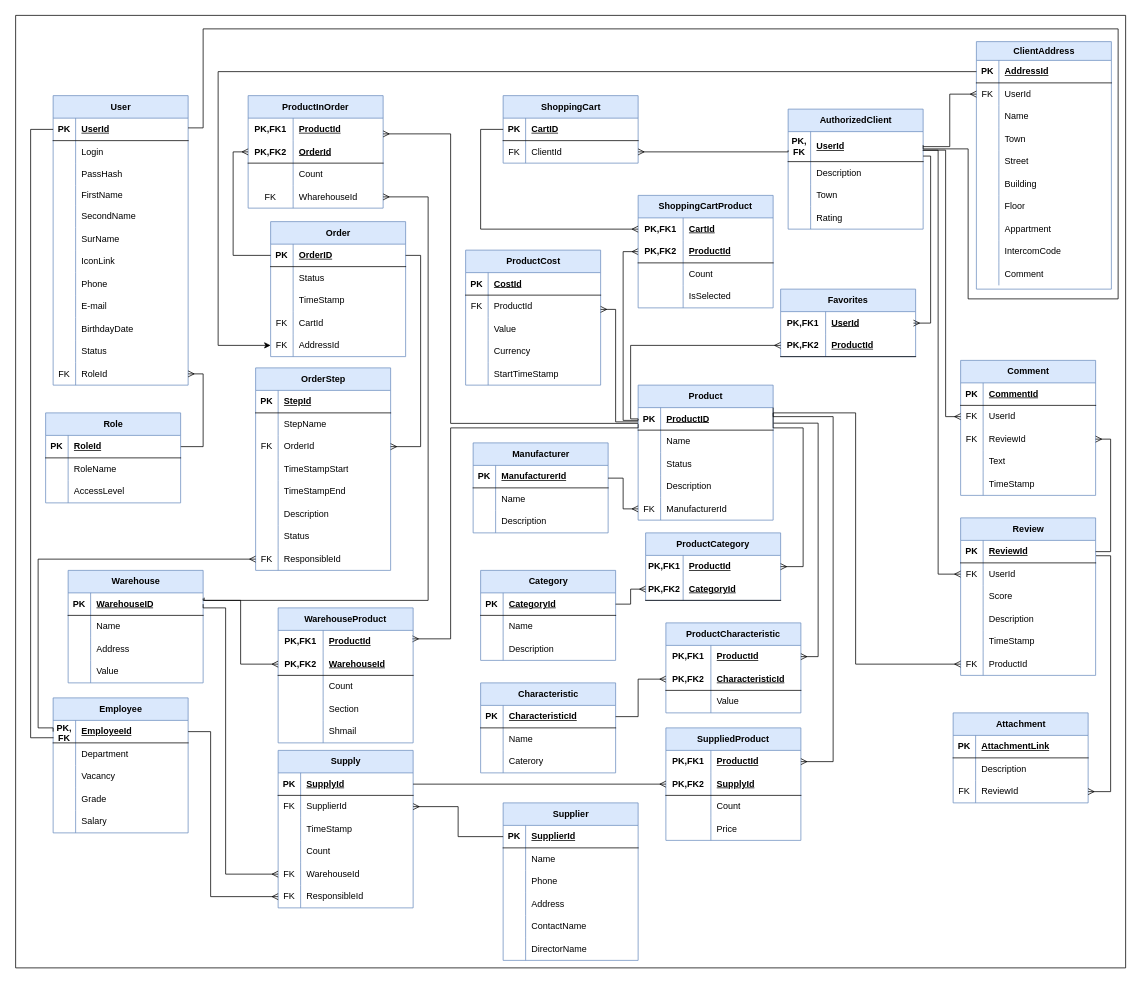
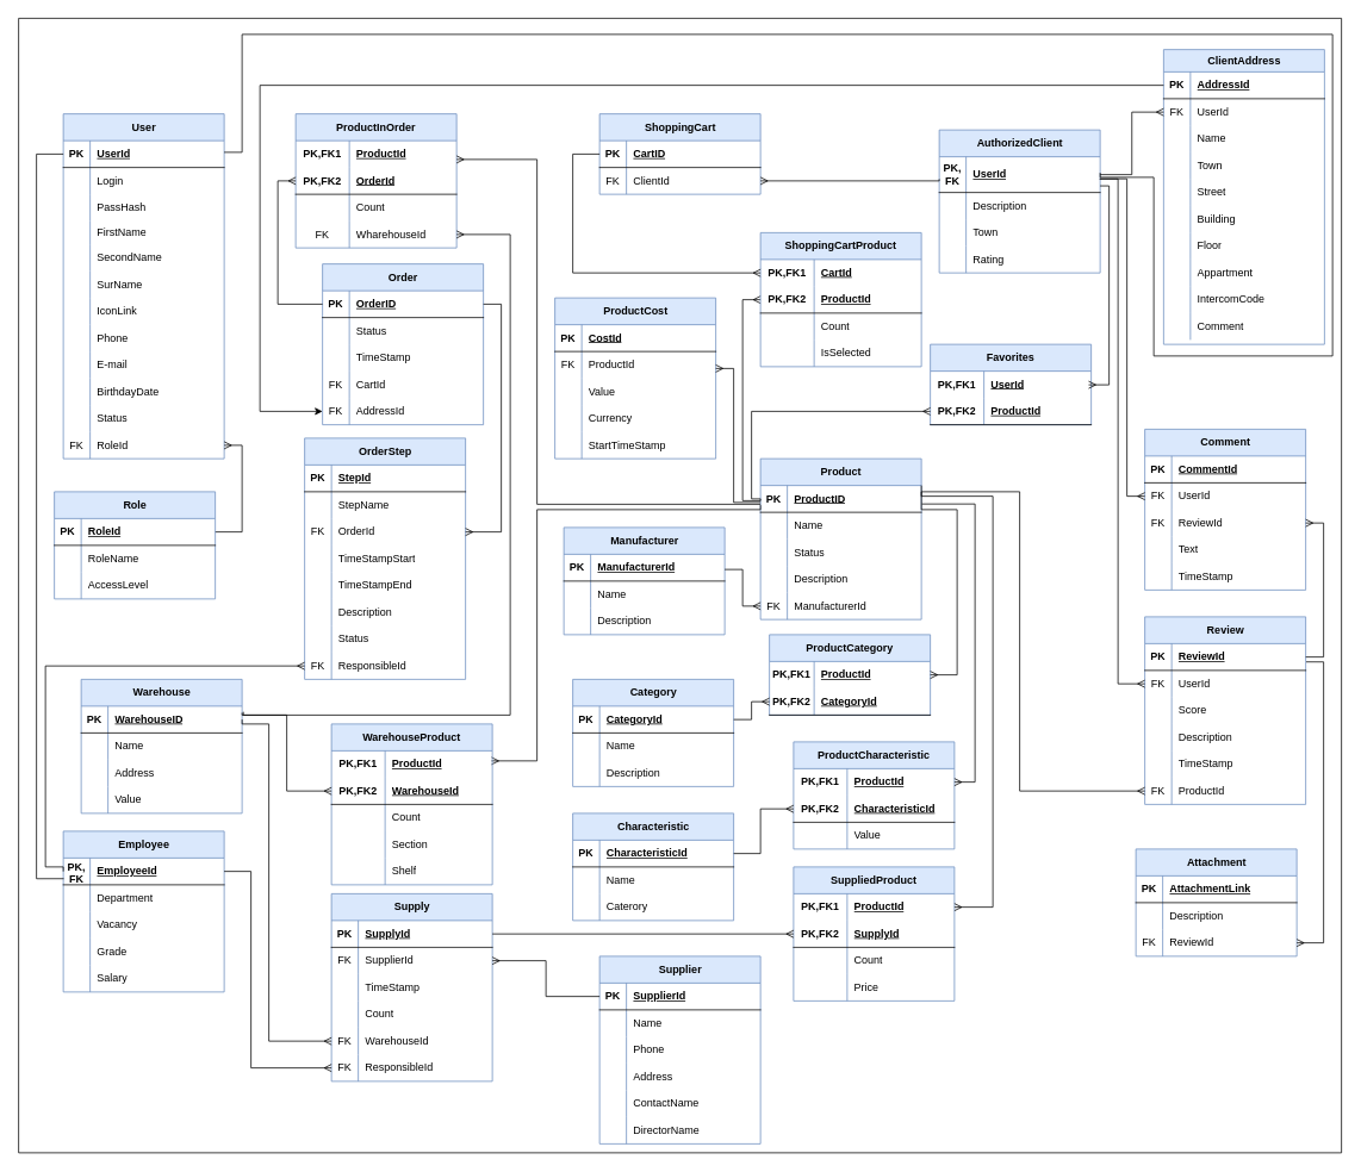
- <mxCell id="216" value="Sh&lt;span style=&quot;background-color: initial;&quot;&gt;mail&lt;/span&gt;" style="shape=partialRectangle;connectable=0;fillColor=none;top=0;left=0;bottom=0;right=0;align=left;spacingLeft=6;overflow=hidden;html=1;whiteSpace=wrap;" vertex="1" parent="214"><mxGeometry x="60" width="120" height="30" as="geometry"><mxRectangle width="120" height="30" as="alternateBounds" /></mxGeometry></mxCell>
+ <mxCell id="216" value="Sh&lt;span style=&quot;background-color: initial;&quot;&gt;elf&lt;/span&gt;" style="shape=partialRectangle;connectable=0;fillColor=none;top=0;left=0;bottom=0;right=0;align=left;spacingLeft=6;overflow=hidden;html=1;whiteSpace=wrap;" vertex="1" parent="214"><mxGeometry x="60" width="120" height="30" as="geometry"><mxRectangle width="120" height="30" as="alternateBounds" /></mxGeometry></mxCell>
